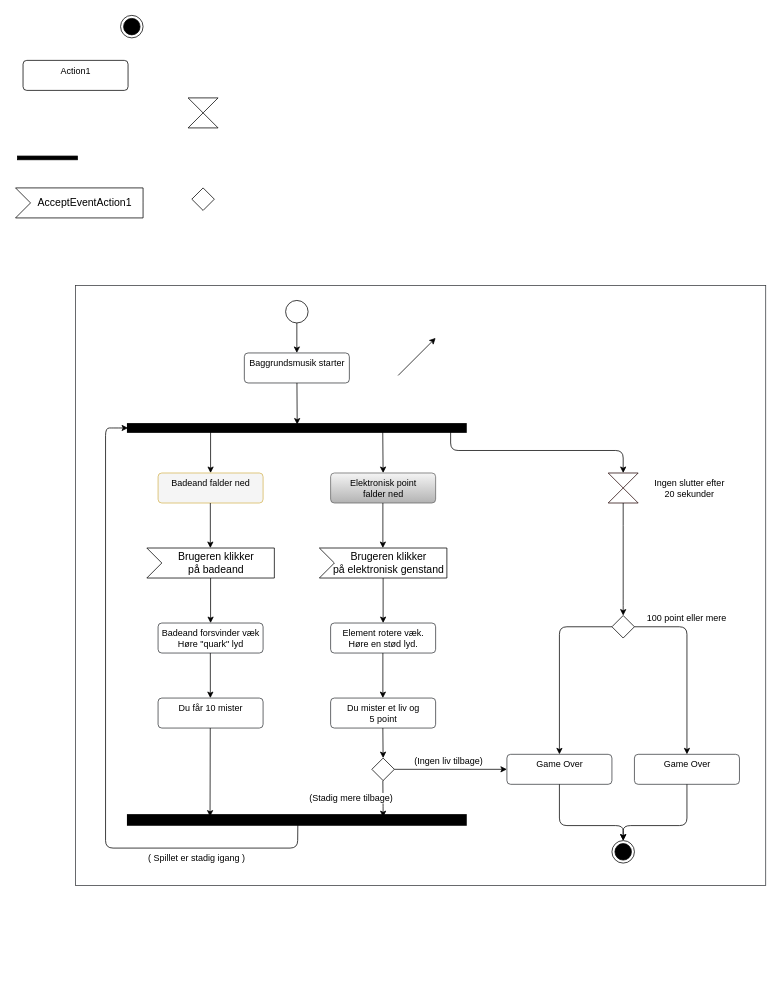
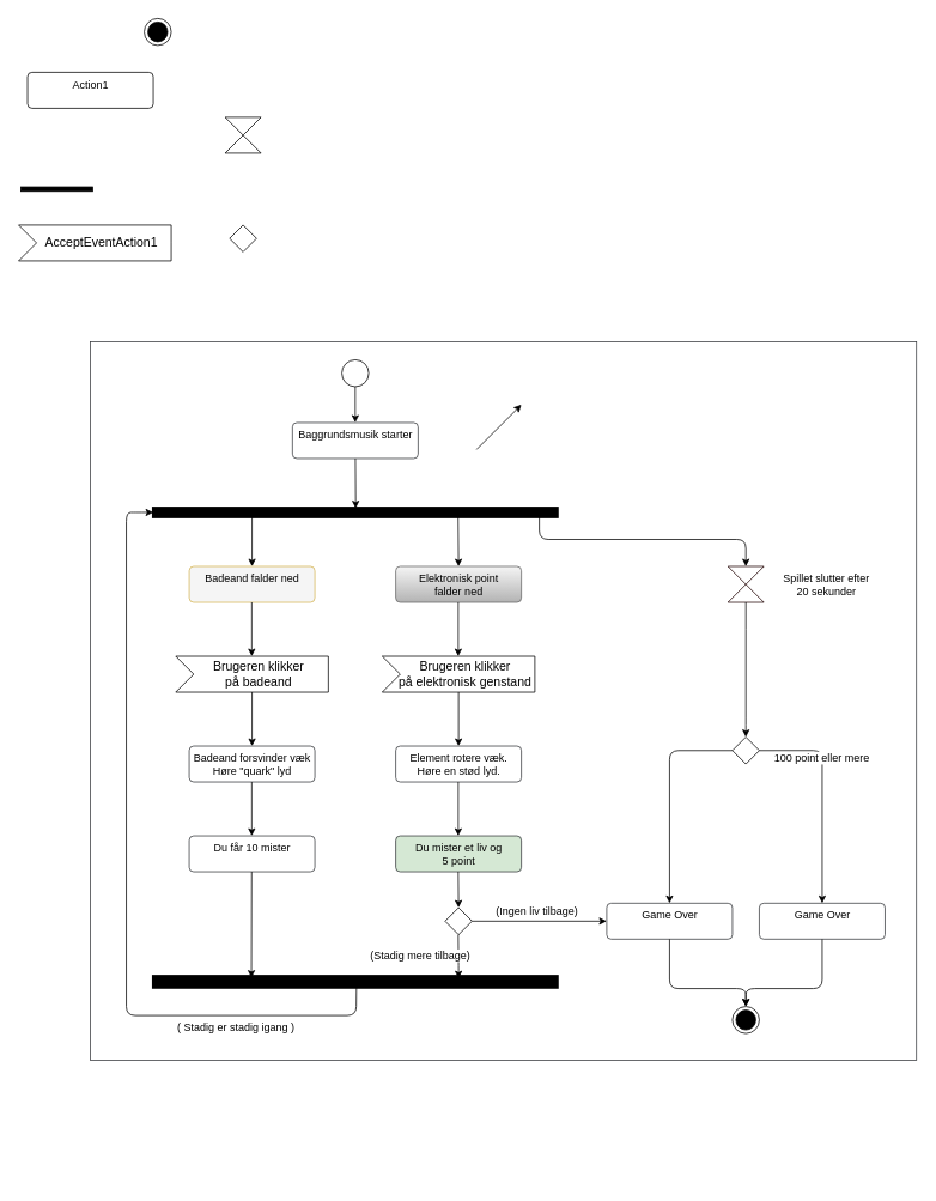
- <mxCell id="40" value="&lt;div style=&quot;text-align: center;&quot;&gt;&lt;span style=&quot;background-color: rgb(255, 255, 255);&quot;&gt;Ingen slutter efter &lt;br&gt;20 sekunder&lt;/span&gt;&lt;/div&gt;" style="text;whiteSpace=wrap;html=1;fontColor=#000000;" vertex="1" parent="1"><mxGeometry x="870" y="630" width="110" height="40" as="geometry" /></mxCell>
+ <mxCell id="40" value="&lt;div style=&quot;text-align: center;&quot;&gt;&lt;span style=&quot;background-color: rgb(255, 255, 255);&quot;&gt;Spillet slutter efter &lt;br&gt;20 sekunder&lt;/span&gt;&lt;/div&gt;" style="text;whiteSpace=wrap;html=1;fontColor=#000000;" vertex="1" parent="1"><mxGeometry x="870" y="630" width="110" height="40" as="geometry" /></mxCell>
- <mxCell id="53" value="&lt;span style=&quot;color: rgb(0, 0, 0); font-family: Helvetica; font-size: 12px; font-style: normal; font-variant-ligatures: normal; font-variant-caps: normal; font-weight: 400; letter-spacing: normal; orphans: 2; text-align: center; text-indent: 0px; text-transform: none; widows: 2; word-spacing: 0px; -webkit-text-stroke-width: 0px; background-color: rgb(255, 255, 255); text-decoration-thickness: initial; text-decoration-style: initial; text-decoration-color: initial; float: none; display: inline !important;&quot;&gt;100 point eller mere&lt;/span&gt;" style="text;whiteSpace=wrap;html=1;fontColor=#000000;" vertex="1" parent="1"><mxGeometry x="860" y="810" width="150" height="40" as="geometry" /></mxCell>
+ <mxCell id="53" value="&lt;span style=&quot;color: rgb(0, 0, 0); font-family: Helvetica; font-size: 12px; font-style: normal; font-variant-ligatures: normal; font-variant-caps: normal; font-weight: 400; letter-spacing: normal; orphans: 2; text-align: center; text-indent: 0px; text-transform: none; widows: 2; word-spacing: 0px; -webkit-text-stroke-width: 0px; background-color: rgb(255, 255, 255); text-decoration-thickness: initial; text-decoration-style: initial; text-decoration-color: initial; float: none; display: inline !important;&quot;&gt;100 point eller mere&lt;/span&gt;" style="text;whiteSpace=wrap;html=1;fontColor=#000000;" vertex="1" parent="1"><mxGeometry x="860" y="830" width="150" height="40" as="geometry" /></mxCell>
- <mxCell id="34" value="&lt;font color=&quot;#000000&quot;&gt;Du mister et liv og &lt;br&gt;5 point&lt;br&gt;&lt;/font&gt;" style="html=1;align=center;verticalAlign=top;rounded=1;absoluteArcSize=1;arcSize=10;dashed=0;fillColor=#FFFFFF;strokeColor=#36393d;" vertex="1" parent="1"><mxGeometry x="440" y="930" width="140" height="40" as="geometry" /></mxCell>
+ <mxCell id="34" value="&lt;font color=&quot;#000000&quot;&gt;Du mister et liv og &lt;br&gt;5 point&lt;br&gt;&lt;/font&gt;" style="html=1;align=center;verticalAlign=top;rounded=1;absoluteArcSize=1;arcSize=10;dashed=0;fillColor=#d5e8d4;strokeColor=#36393d;" vertex="1" parent="1"><mxGeometry x="440" y="930" width="140" height="40" as="geometry" /></mxCell>
- <mxCell id="29" value="&lt;span style=&quot;color: rgb(0, 0, 0); font-family: Helvetica; font-size: 12px; font-style: normal; font-variant-ligatures: normal; font-variant-caps: normal; font-weight: 400; letter-spacing: normal; orphans: 2; text-align: center; text-indent: 0px; text-transform: none; widows: 2; word-spacing: 0px; -webkit-text-stroke-width: 0px; background-color: rgb(255, 255, 255); text-decoration-thickness: initial; text-decoration-style: initial; text-decoration-color: initial; float: none; display: inline !important;&quot;&gt;( Spillet er stadig igang )&lt;/span&gt;" style="text;whiteSpace=wrap;html=1;fontColor=#000000;" vertex="1" parent="1"><mxGeometry x="195" y="1130" width="150" height="40" as="geometry" /></mxCell>
+ <mxCell id="29" value="&lt;span style=&quot;color: rgb(0, 0, 0); font-family: Helvetica; font-size: 12px; font-style: normal; font-variant-ligatures: normal; font-variant-caps: normal; font-weight: 400; letter-spacing: normal; orphans: 2; text-align: center; text-indent: 0px; text-transform: none; widows: 2; word-spacing: 0px; -webkit-text-stroke-width: 0px; background-color: rgb(255, 255, 255); text-decoration-thickness: initial; text-decoration-style: initial; text-decoration-color: initial; float: none; display: inline !important;&quot;&gt;( Stadig er stadig igang )&lt;/span&gt;" style="text;whiteSpace=wrap;html=1;fontColor=#000000;" vertex="1" parent="1"><mxGeometry x="195" y="1130" width="150" height="40" as="geometry" /></mxCell>
